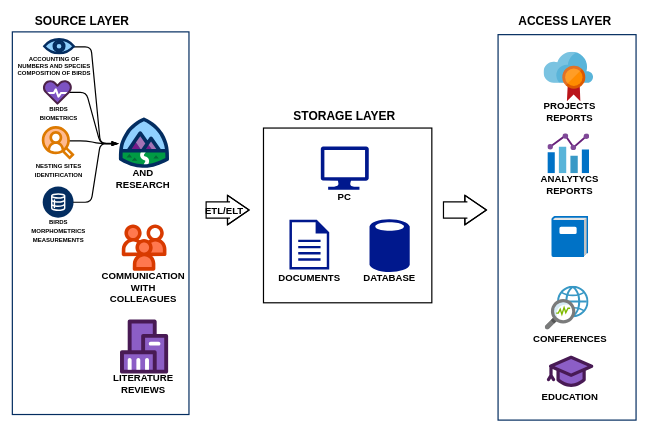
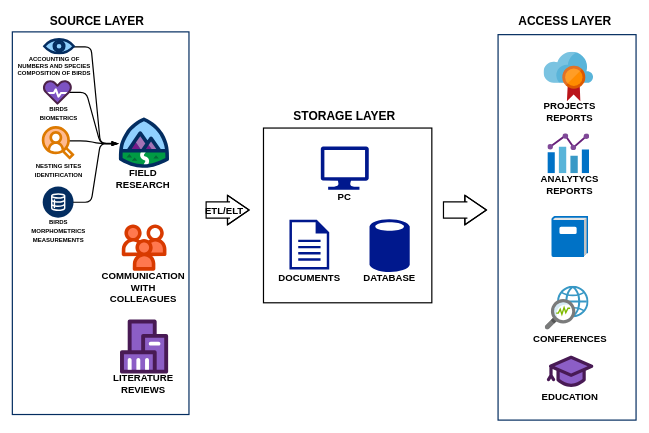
- <mxCell id="8" value="&lt;b&gt;&lt;font style=&quot;font-size: 20px;&quot;&gt;SOURCE LAYER&lt;/font&gt;&lt;/b&gt;" style="text;html=1;align=center;verticalAlign=middle;whiteSpace=wrap;rounded=0;" vertex="1" parent="1"><mxGeometry x="54.429" y="20" width="165.003" height="25.19" as="geometry" /></mxCell>
+ <mxCell id="8" value="&lt;b&gt;&lt;font style=&quot;font-size: 20px;&quot;&gt;SOURCE LAYER&lt;/font&gt;&lt;/b&gt;" style="text;html=1;align=center;verticalAlign=middle;whiteSpace=wrap;rounded=0;" vertex="1" parent="1"><mxGeometry x="79.429" y="20" width="165.003" height="25.19" as="geometry" /></mxCell>
- <mxCell id="10" value="&lt;b&gt;&lt;font style=&quot;font-size: 16px;&quot;&gt;AND RESEARCH&lt;/font&gt;&lt;/b&gt;" style="text;html=1;align=center;verticalAlign=middle;whiteSpace=wrap;rounded=0;" vertex="1" parent="1"><mxGeometry x="202.243" y="285.456" width="71.525" height="25.185" as="geometry" /></mxCell>
+ <mxCell id="10" value="&lt;b&gt;&lt;font style=&quot;font-size: 16px;&quot;&gt;FIELD RESEARCH&lt;/font&gt;&lt;/b&gt;" style="text;html=1;align=center;verticalAlign=middle;whiteSpace=wrap;rounded=0;" vertex="1" parent="1"><mxGeometry x="202.243" y="285.456" width="71.525" height="25.185" as="geometry" /></mxCell>
